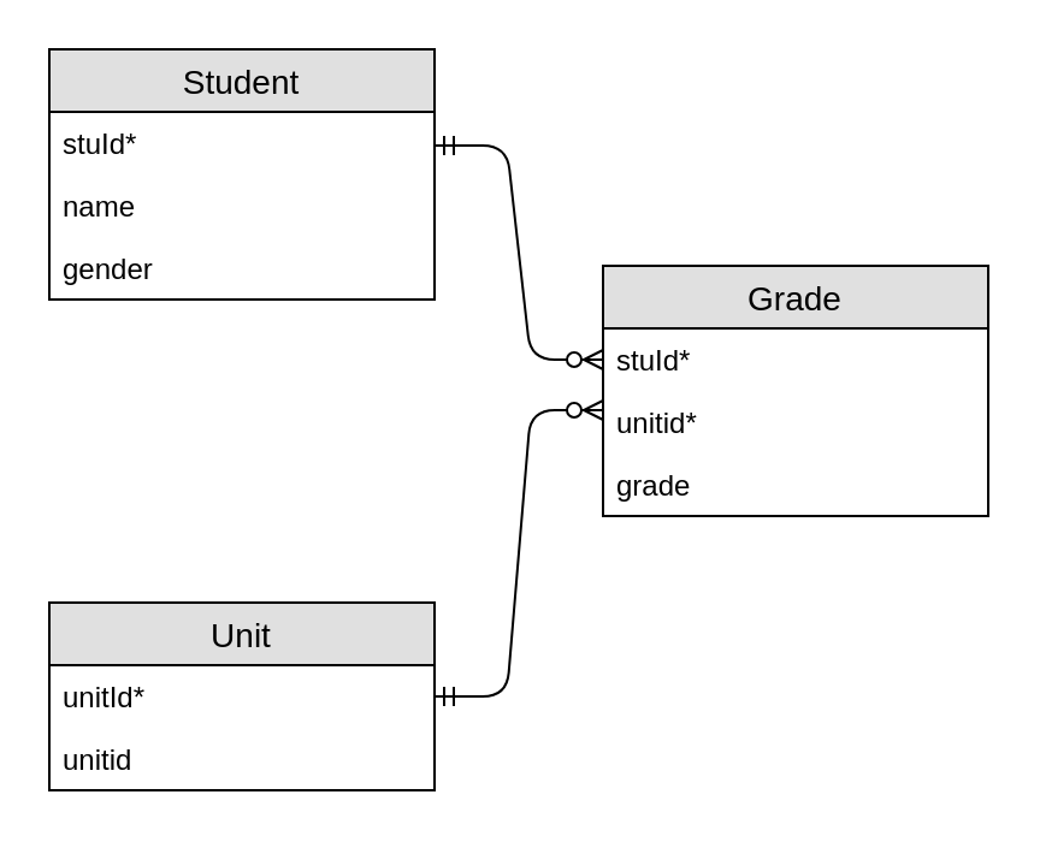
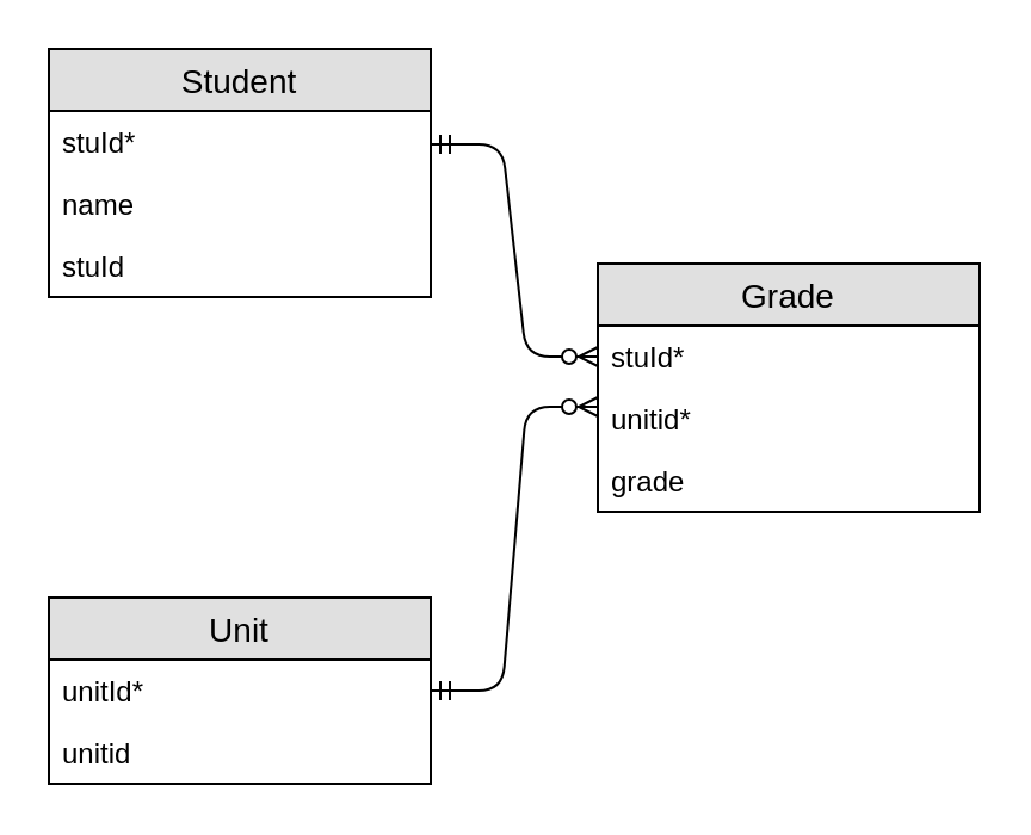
- <mxCell id="6" value="gender" style="text;strokeColor=none;fillColor=none;spacingLeft=4;spacingRight=4;overflow=hidden;rotatable=0;points=[[0,0.5],[1,0.5]];portConstraint=eastwest;fontSize=12;" vertex="1" parent="3"><mxGeometry y="78" width="160" height="26" as="geometry" /></mxCell>
+ <mxCell id="6" value="stuId" style="text;strokeColor=none;fillColor=none;spacingLeft=4;spacingRight=4;overflow=hidden;rotatable=0;points=[[0,0.5],[1,0.5]];portConstraint=eastwest;fontSize=12;" vertex="1" parent="3"><mxGeometry y="78" width="160" height="26" as="geometry" /></mxCell>
